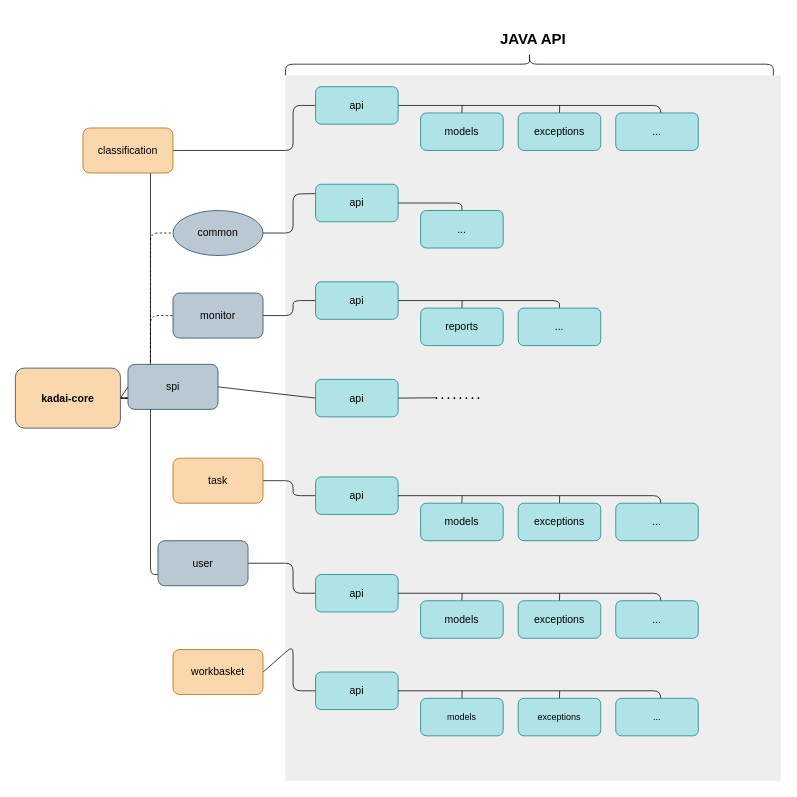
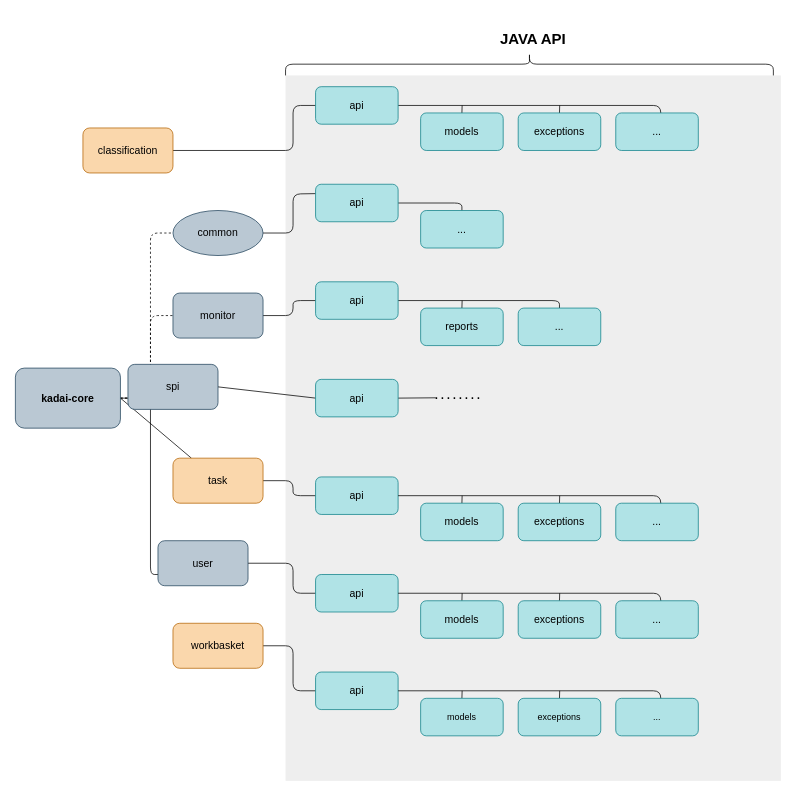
- <mxCell id="3" style="edgeStyle=none;html=1;exitX=1;exitY=0.5;exitDx=0;exitDy=0;fontSize=14;endArrow=none;endFill=0;entryX=0;entryY=0.5;entryDx=0;entryDy=0;" edge="1" parent="1" source="8" target="10"><mxGeometry relative="1" as="geometry"><mxPoint x="200" y="260" as="targetPoint" /><Array as="points"><mxPoint x="200" y="530" /><mxPoint x="200" y="200" /></Array></mxGeometry></mxCell>
- <mxCell id="6" style="edgeStyle=none;html=1;exitX=1;exitY=0.5;exitDx=0;exitDy=0;entryX=0;entryY=0.5;entryDx=0;entryDy=0;fontSize=14;endArrow=none;endFill=0;" edge="1" parent="1" source="8" target="16"><mxGeometry relative="1" as="geometry" /></mxCell>
+ <mxCell id="6" style="edgeStyle=none;html=1;exitX=1;exitY=0.5;exitDx=0;exitDy=0;fontSize=14;endArrow=none;endFill=0;" edge="1" parent="1" source="8" target="18"><mxGeometry relative="1" as="geometry" /></mxCell>
- <mxCell id="8" value="&lt;font style=&quot;font-size: 14px&quot;&gt;&lt;b&gt;kadai-core&lt;/b&gt;&lt;/font&gt;" style="rounded=1;whiteSpace=wrap;html=1;fillColor=#fad7ac;strokeColor=#23445d;" vertex="1" parent="1"><mxGeometry x="20" y="490" width="140" height="80" as="geometry" /></mxCell>
+ <mxCell id="8" value="&lt;font style=&quot;font-size: 14px&quot;&gt;&lt;b&gt;kadai-core&lt;/b&gt;&lt;/font&gt;" style="rounded=1;whiteSpace=wrap;html=1;fillColor=#bac8d3;strokeColor=#23445d;" vertex="1" parent="1"><mxGeometry x="20" y="490" width="140" height="80" as="geometry" /></mxCell>
- <mxCell id="22" value="workbasket" style="rounded=1;whiteSpace=wrap;html=1;fillColor=#fad7ac;strokeColor=#b46504;fontSize=14;" vertex="1" parent="1"><mxGeometry x="230" y="865" width="120" height="60" as="geometry" /></mxCell>
+ <mxCell id="22" value="workbasket" style="rounded=1;whiteSpace=wrap;html=1;fillColor=#fad7ac;strokeColor=#b46504;fontSize=14;" vertex="1" parent="1"><mxGeometry x="230" y="830" width="120" height="60" as="geometry" /></mxCell>
